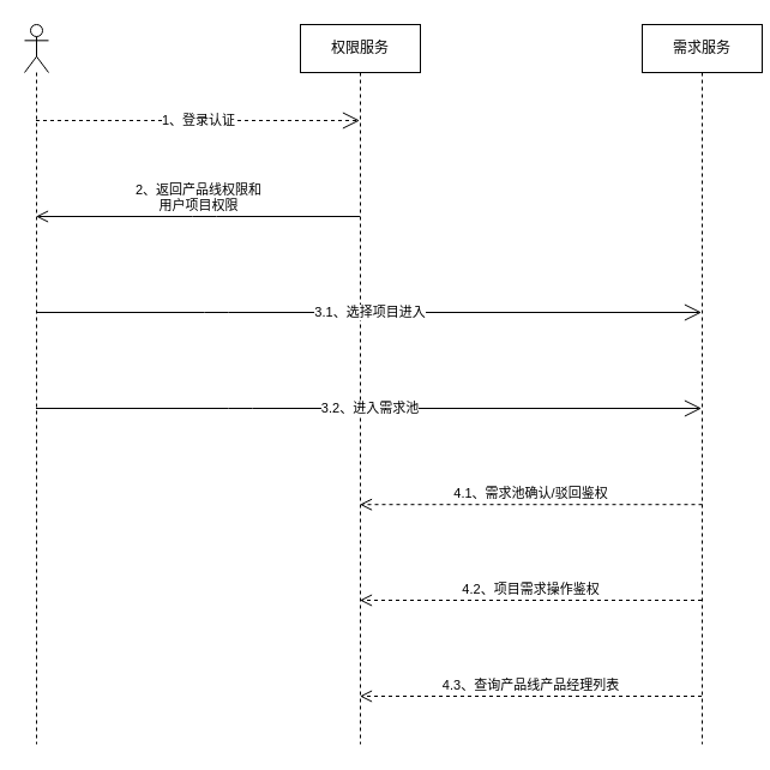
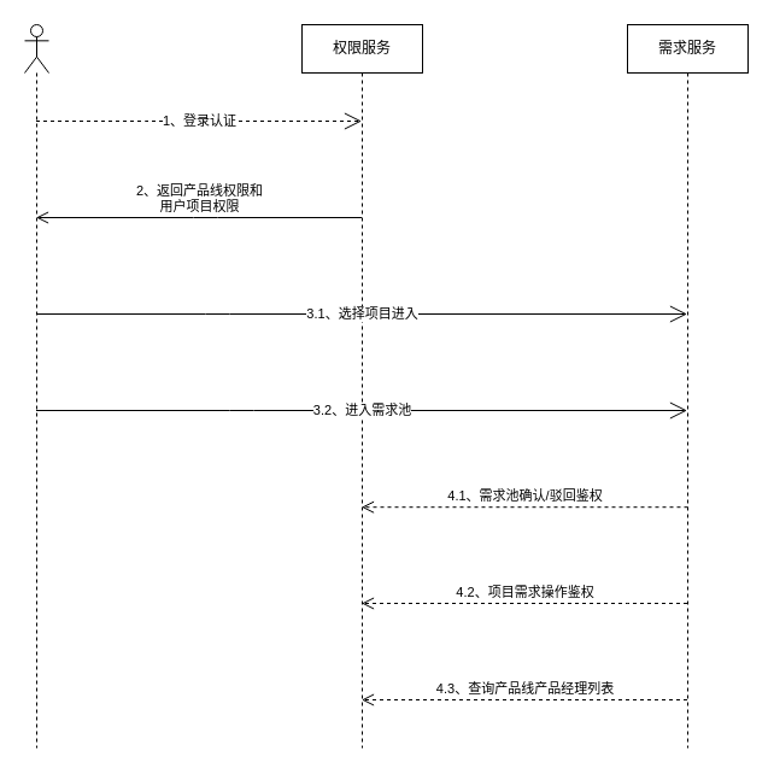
- <mxCell id="5" value="需求服务" style="shape=umlLifeline;perimeter=lifelinePerimeter;whiteSpace=wrap;html=1;container=1;collapsible=0;recursiveResize=0;outlineConnect=0;" vertex="1" parent="1"><mxGeometry x="535" y="20" width="100" height="600" as="geometry" /></mxCell>
+ <mxCell id="5" value="需求服务" style="shape=umlLifeline;perimeter=lifelinePerimeter;whiteSpace=wrap;html=1;container=1;collapsible=0;recursiveResize=0;outlineConnect=0;" vertex="1" parent="1"><mxGeometry x="520" y="20" width="100" height="600" as="geometry" /></mxCell>
